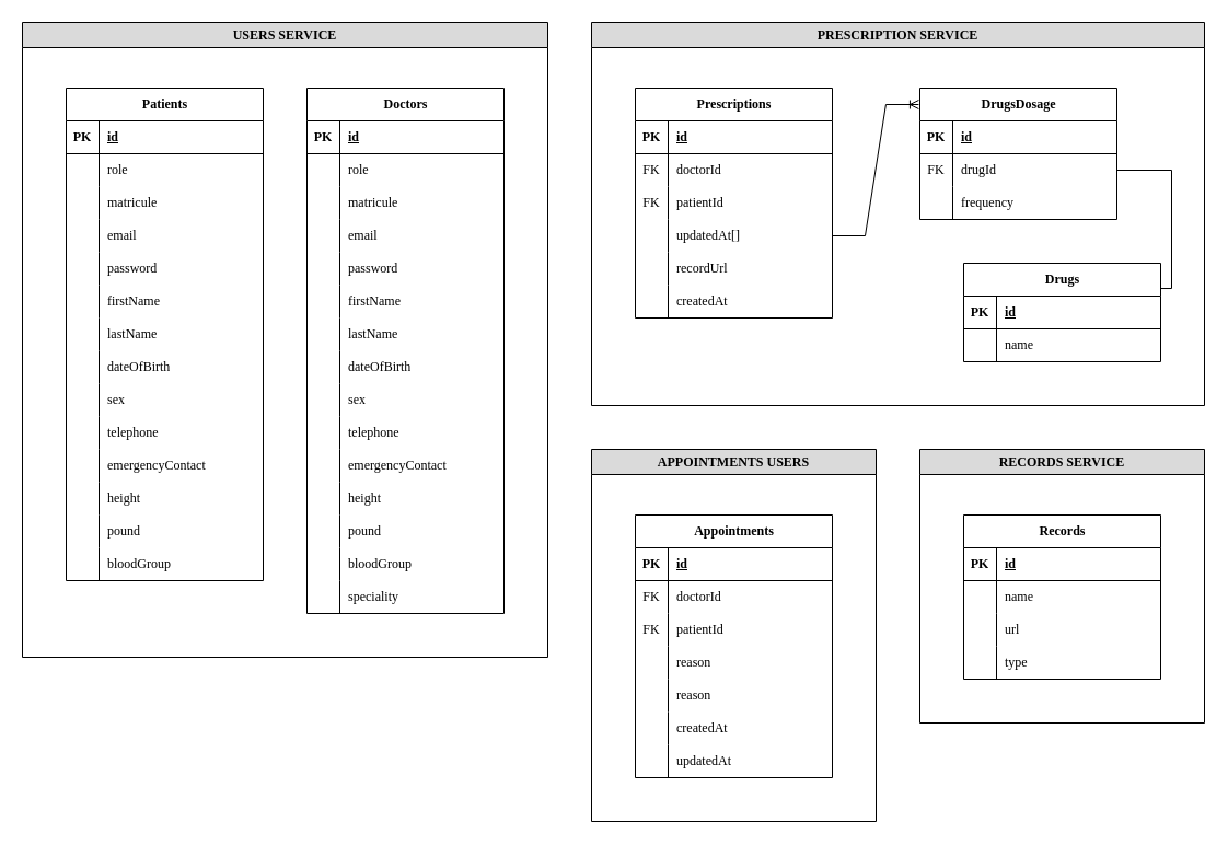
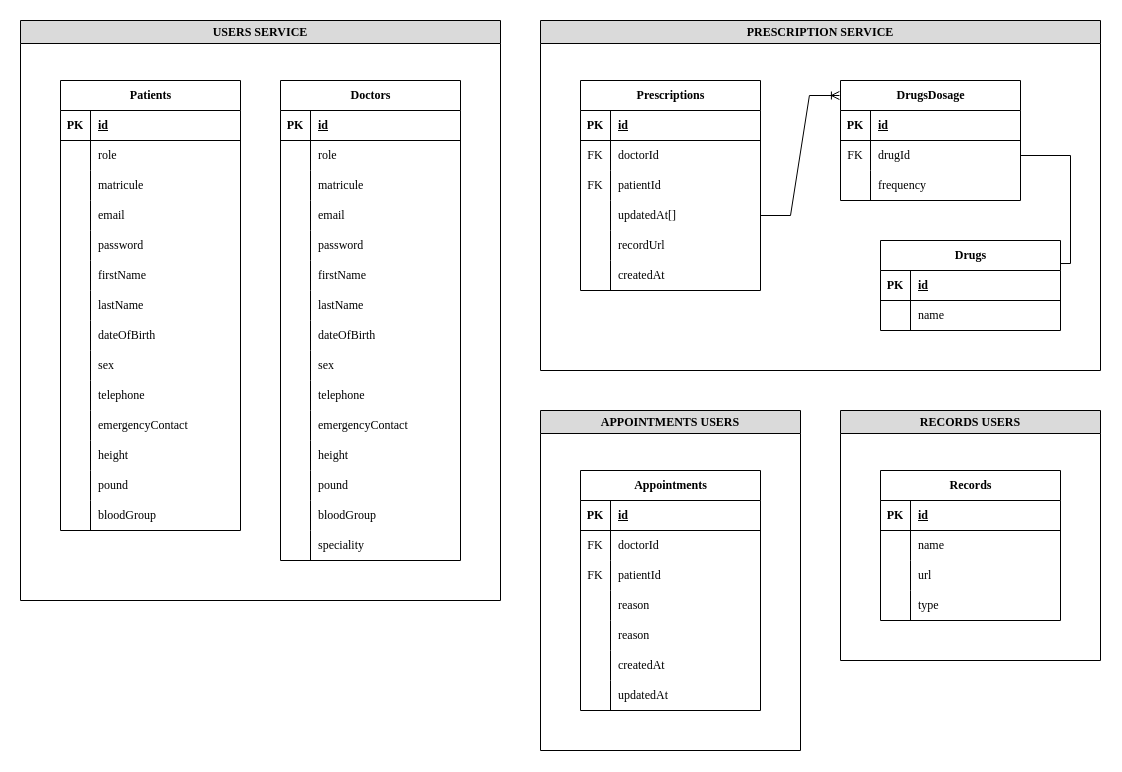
- <mxCell id="153" value="&lt;font face=&quot;Fira Code&quot;&gt;RECORDS SERVICE&lt;/font&gt;" style="swimlane;whiteSpace=wrap;html=1;fillColor=#DADADA;" vertex="1" parent="1"><mxGeometry x="840" y="410" width="260" height="250" as="geometry" /></mxCell>
+ <mxCell id="153" value="&lt;font face=&quot;Fira Code&quot;&gt;RECORDS USERS&lt;/font&gt;" style="swimlane;whiteSpace=wrap;html=1;fillColor=#DADADA;" vertex="1" parent="1"><mxGeometry x="840" y="410" width="260" height="250" as="geometry" /></mxCell>
